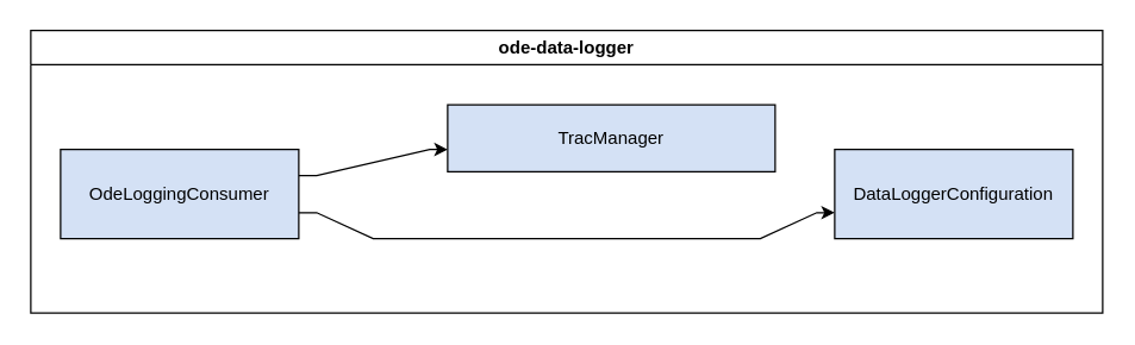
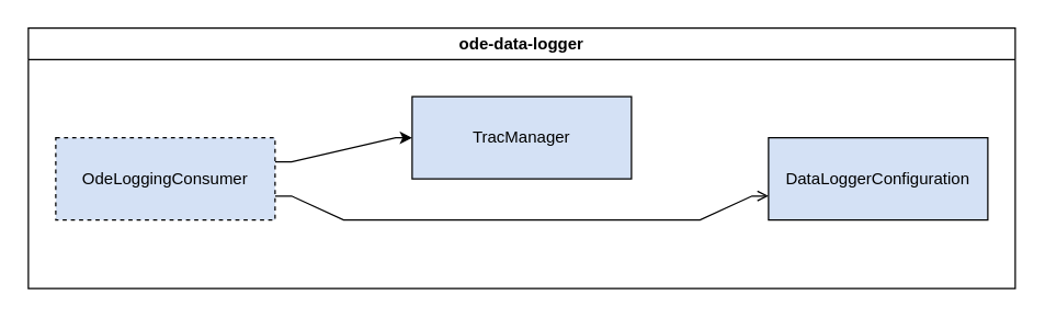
- <mxCell id="5" value="TracManager" style="rounded=0;whiteSpace=wrap;html=1;fillColor=#D4E1F5;container=0;" vertex="1" parent="1"><mxGeometry x="300" y="70" width="220" height="45" as="geometry" /></mxCell>
+ <mxCell id="5" value="TracManager" style="rounded=0;whiteSpace=wrap;html=1;fillColor=#D4E1F5;container=0;" vertex="1" parent="1"><mxGeometry x="300" width="160" height="60" as="geometry" y="70" /></mxCell>
- <mxCell id="4" value="OdeLoggingConsumer" style="rounded=0;whiteSpace=wrap;html=1;fillColor=#D4E1F5;container=0;" parent="1" vertex="1"><mxGeometry y="100" width="160" height="60" as="geometry" x="40" /></mxCell>
+ <mxCell id="4" value="OdeLoggingConsumer" style="rounded=0;whiteSpace=wrap;html=1;fillColor=#D4E1F5;container=0;dashed=1;" parent="1" vertex="1"><mxGeometry y="100" width="160" height="60" as="geometry" x="40" /></mxCell>
- <mxCell id="3" style="edgeStyle=orthogonalEdgeStyle;rounded=0;orthogonalLoop=1;jettySize=auto;html=1;noEdgeStyle=1;orthogonal=1;" edge="1" parent="1" source="4" target="6"><mxGeometry relative="1" as="geometry"><Array as="points"><mxPoint x="212" y="142.5" /><mxPoint x="250" y="160" /><mxPoint x="510" y="160" /><mxPoint x="548" y="142.5" /></Array></mxGeometry></mxCell>
+ <mxCell id="3" style="edgeStyle=orthogonalEdgeStyle;rounded=0;orthogonalLoop=1;jettySize=auto;html=1;noEdgeStyle=1;orthogonal=1;endArrow=open;" edge="1" parent="1" source="4" target="6"><mxGeometry relative="1" as="geometry"><Array as="points"><mxPoint x="212" y="142.5" /><mxPoint x="250" y="160" /><mxPoint x="510" y="160" /><mxPoint x="548" y="142.5" /></Array></mxGeometry></mxCell>
